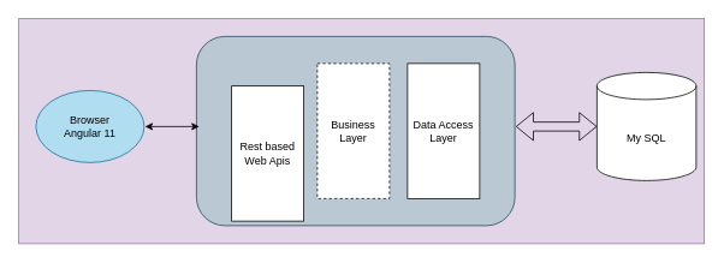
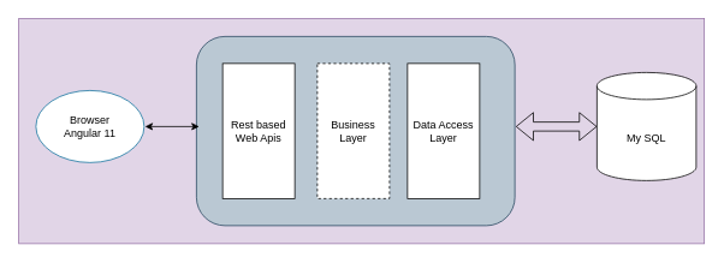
- <mxCell id="7" value="Browser&lt;br&gt;Angular 11" style="ellipse;whiteSpace=wrap;html=1;fillColor=#b1ddf0;strokeColor=#10739e;" vertex="1" parent="1"><mxGeometry x="39" y="100" width="120" height="80" as="geometry" /></mxCell>
+ <mxCell id="7" value="Browser&lt;br&gt;Angular 11" style="ellipse;whiteSpace=wrap;html=1;fillColor=#ffffff;strokeColor=#10739e;" vertex="1" parent="1"><mxGeometry x="39" y="100" width="120" height="80" as="geometry" /></mxCell>
- <mxCell id="4" value="Rest based Web Apis" style="rounded=0;whiteSpace=wrap;html=1;" vertex="1" parent="1"><mxGeometry x="256" y="95" width="80" height="150" as="geometry" /></mxCell>
+ <mxCell id="4" value="Rest based Web Apis" style="rounded=0;whiteSpace=wrap;html=1;" vertex="1" parent="1"><mxGeometry x="246" y="70" width="80" height="150" as="geometry" /></mxCell>
